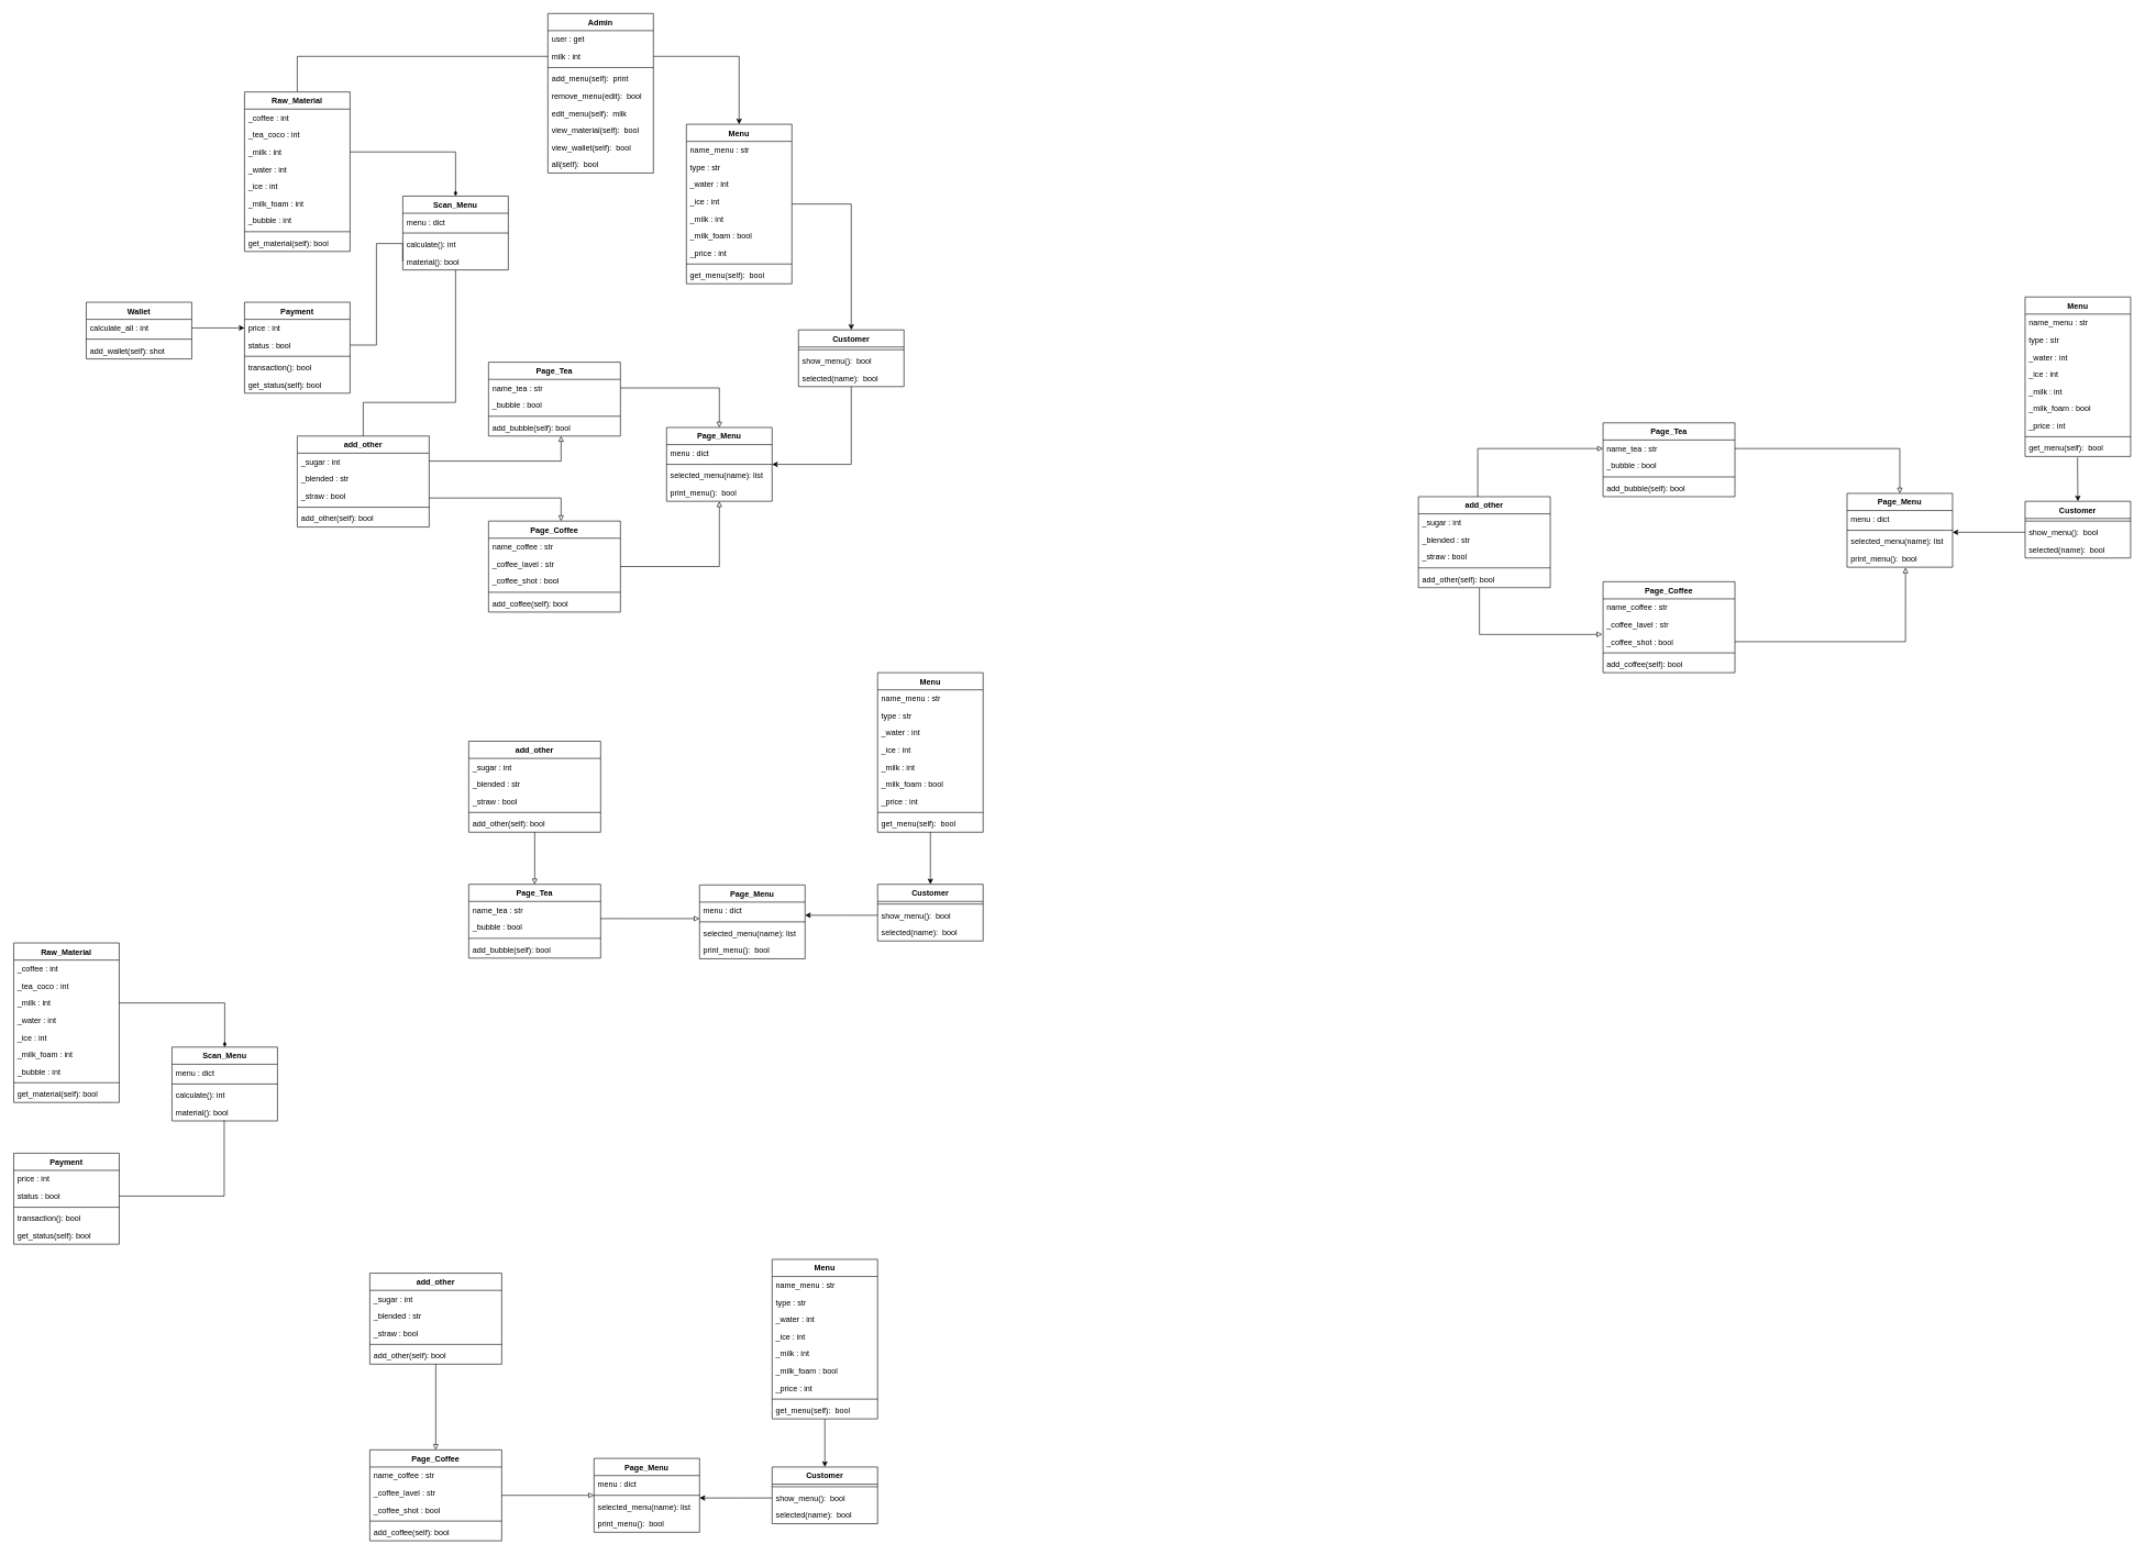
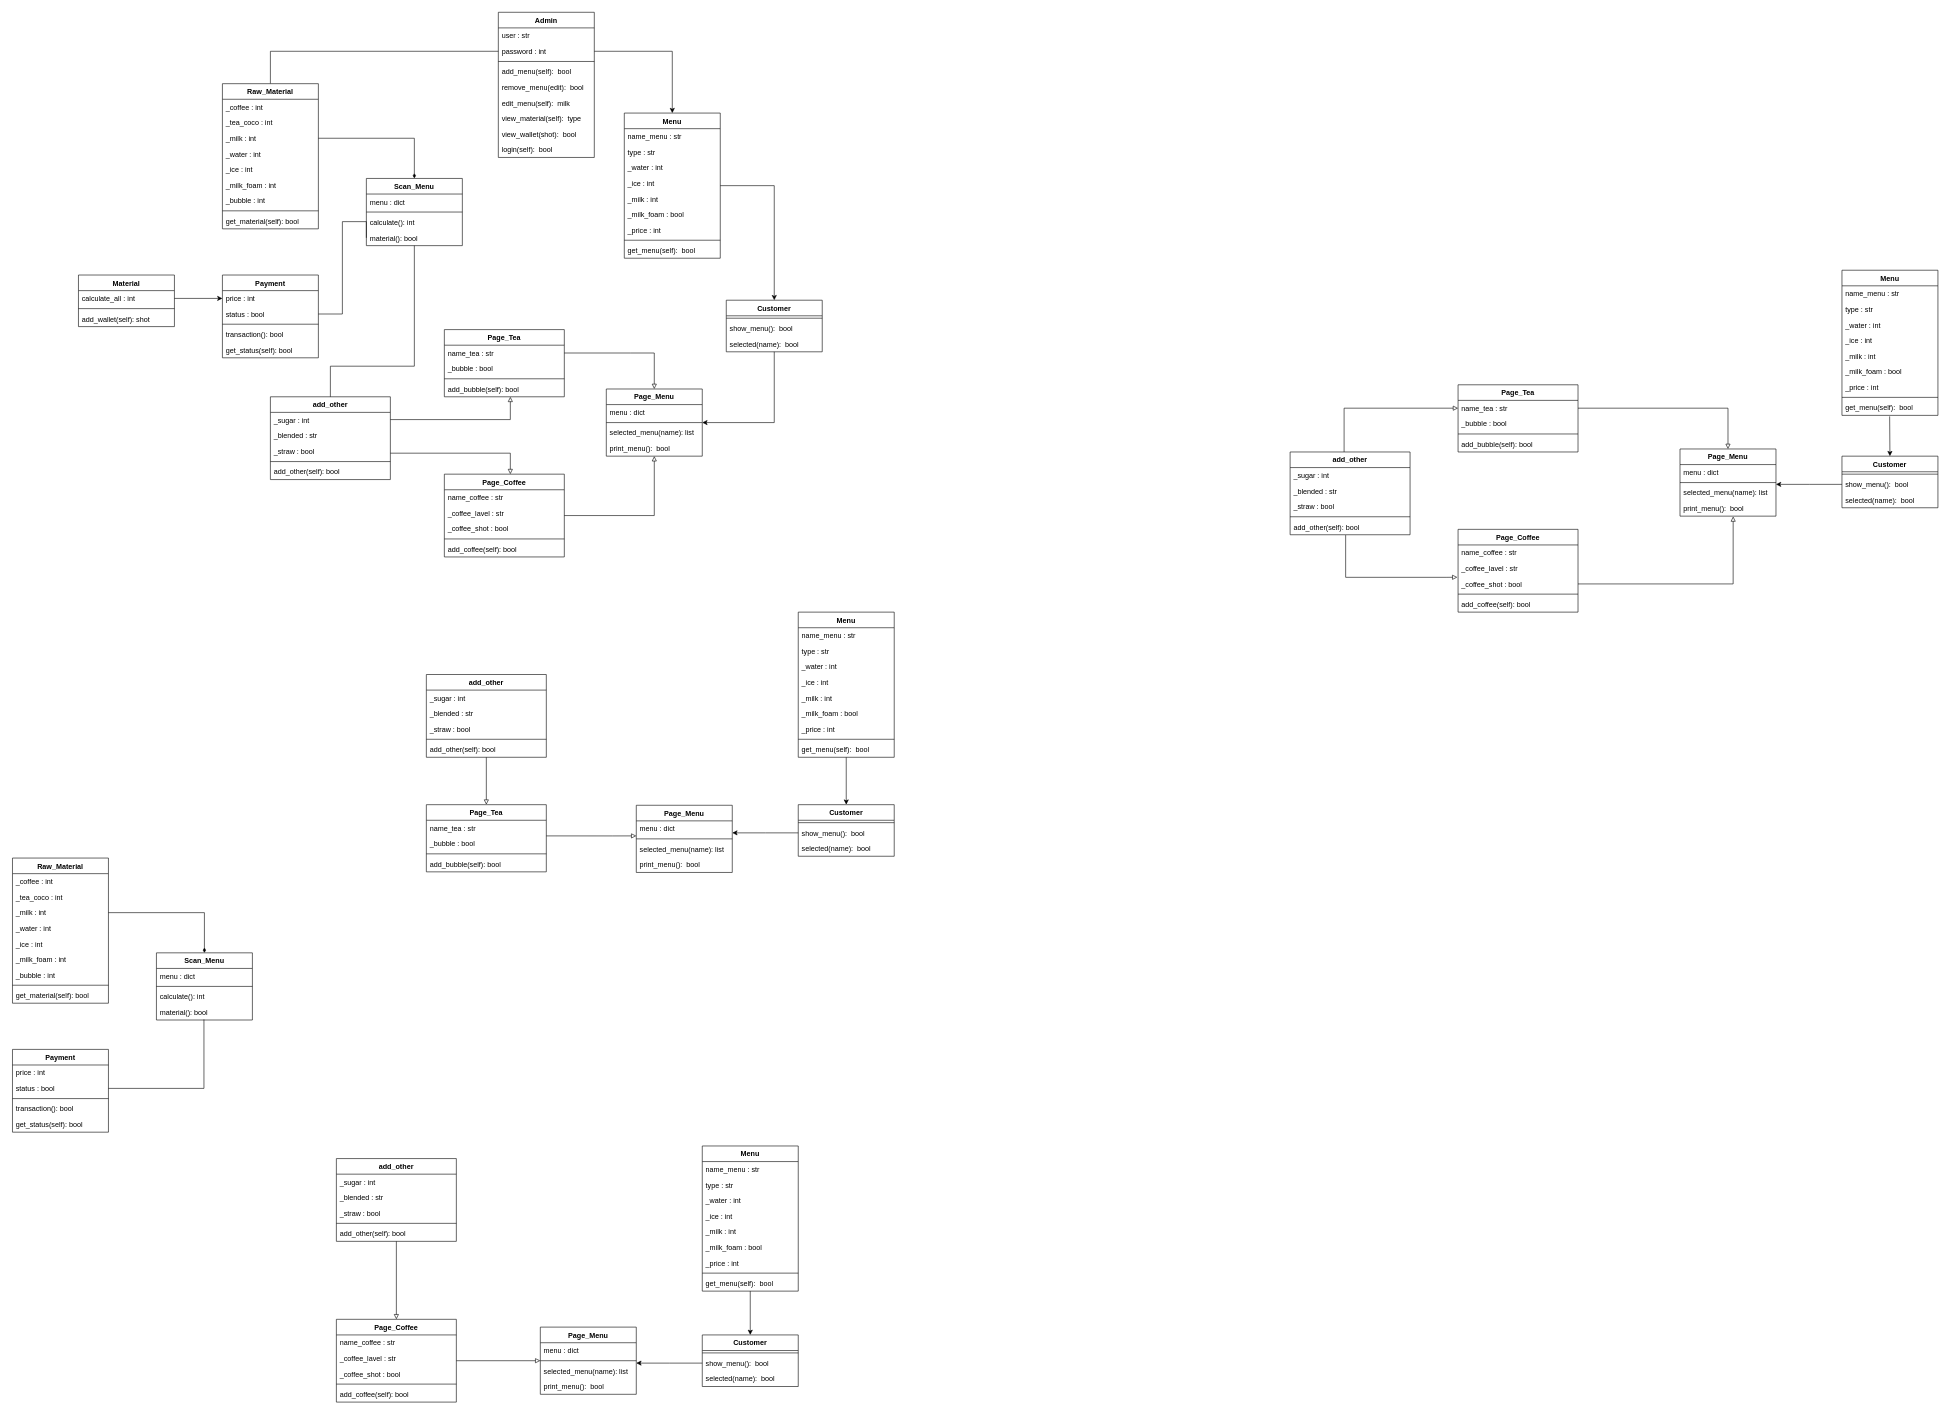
- <mxCell id="63" value="user : get" style="text;strokeColor=none;fillColor=none;align=left;verticalAlign=top;spacingLeft=4;spacingRight=4;overflow=hidden;rotatable=0;points=[[0,0.5],[1,0.5]];portConstraint=eastwest;" vertex="1" parent="62"><mxGeometry y="26" width="160" height="26" as="geometry" /></mxCell>
+ <mxCell id="63" value="user : str" style="text;strokeColor=none;fillColor=none;align=left;verticalAlign=top;spacingLeft=4;spacingRight=4;overflow=hidden;rotatable=0;points=[[0,0.5],[1,0.5]];portConstraint=eastwest;" vertex="1" parent="62"><mxGeometry y="26" width="160" height="26" as="geometry" /></mxCell>
- <mxCell id="64" value="milk : int" style="text;strokeColor=none;fillColor=none;align=left;verticalAlign=top;spacingLeft=4;spacingRight=4;overflow=hidden;rotatable=0;points=[[0,0.5],[1,0.5]];portConstraint=eastwest;" vertex="1" parent="62"><mxGeometry y="52" width="160" height="26" as="geometry" /></mxCell>
+ <mxCell id="64" value="password : int" style="text;strokeColor=none;fillColor=none;align=left;verticalAlign=top;spacingLeft=4;spacingRight=4;overflow=hidden;rotatable=0;points=[[0,0.5],[1,0.5]];portConstraint=eastwest;" vertex="1" parent="62"><mxGeometry y="52" width="160" height="26" as="geometry" /></mxCell>
- <mxCell id="66" value="add_menu(self):  print" style="text;strokeColor=none;fillColor=none;align=left;verticalAlign=top;spacingLeft=4;spacingRight=4;overflow=hidden;rotatable=0;points=[[0,0.5],[1,0.5]];portConstraint=eastwest;" vertex="1" parent="62"><mxGeometry y="86" width="160" height="26" as="geometry" /></mxCell>
+ <mxCell id="66" value="add_menu(self):  bool" style="text;strokeColor=none;fillColor=none;align=left;verticalAlign=top;spacingLeft=4;spacingRight=4;overflow=hidden;rotatable=0;points=[[0,0.5],[1,0.5]];portConstraint=eastwest;" vertex="1" parent="62"><mxGeometry y="86" width="160" height="26" as="geometry" /></mxCell>
- <mxCell id="69" value="view_material(self):  bool" style="text;strokeColor=none;fillColor=none;align=left;verticalAlign=top;spacingLeft=4;spacingRight=4;overflow=hidden;rotatable=0;points=[[0,0.5],[1,0.5]];portConstraint=eastwest;" vertex="1" parent="62"><mxGeometry y="164" width="160" height="26" as="geometry" /></mxCell>
+ <mxCell id="69" value="view_material(self):  type" style="text;strokeColor=none;fillColor=none;align=left;verticalAlign=top;spacingLeft=4;spacingRight=4;overflow=hidden;rotatable=0;points=[[0,0.5],[1,0.5]];portConstraint=eastwest;" vertex="1" parent="62"><mxGeometry y="164" width="160" height="26" as="geometry" /></mxCell>
- <mxCell id="70" value="view_wallet(self):  bool" style="text;strokeColor=none;fillColor=none;align=left;verticalAlign=top;spacingLeft=4;spacingRight=4;overflow=hidden;rotatable=0;points=[[0,0.5],[1,0.5]];portConstraint=eastwest;" vertex="1" parent="62"><mxGeometry y="190" width="160" height="26" as="geometry" /></mxCell>
+ <mxCell id="70" value="view_wallet(shot):  bool" style="text;strokeColor=none;fillColor=none;align=left;verticalAlign=top;spacingLeft=4;spacingRight=4;overflow=hidden;rotatable=0;points=[[0,0.5],[1,0.5]];portConstraint=eastwest;" vertex="1" parent="62"><mxGeometry y="190" width="160" height="26" as="geometry" /></mxCell>
- <mxCell id="71" value="all(self):  bool" style="text;strokeColor=none;fillColor=none;align=left;verticalAlign=top;spacingLeft=4;spacingRight=4;overflow=hidden;rotatable=0;points=[[0,0.5],[1,0.5]];portConstraint=eastwest;" vertex="1" parent="62"><mxGeometry y="216" width="160" height="26" as="geometry" /></mxCell>
+ <mxCell id="71" value="login(self):  bool" style="text;strokeColor=none;fillColor=none;align=left;verticalAlign=top;spacingLeft=4;spacingRight=4;overflow=hidden;rotatable=0;points=[[0,0.5],[1,0.5]];portConstraint=eastwest;" vertex="1" parent="62"><mxGeometry y="216" width="160" height="26" as="geometry" /></mxCell>
- <mxCell id="35" value="Wallet" style="swimlane;fontStyle=1;align=center;verticalAlign=top;childLayout=stackLayout;horizontal=1;startSize=26;horizontalStack=0;resizeParent=1;resizeParentMax=0;resizeLast=0;collapsible=1;marginBottom=0;" vertex="1" parent="1"><mxGeometry x="130" y="458" width="160" height="86" as="geometry" /></mxCell>
+ <mxCell id="35" value="Material" style="swimlane;fontStyle=1;align=center;verticalAlign=top;childLayout=stackLayout;horizontal=1;startSize=26;horizontalStack=0;resizeParent=1;resizeParentMax=0;resizeLast=0;collapsible=1;marginBottom=0;" vertex="1" parent="1"><mxGeometry x="130" y="458" width="160" height="86" as="geometry" /></mxCell>
